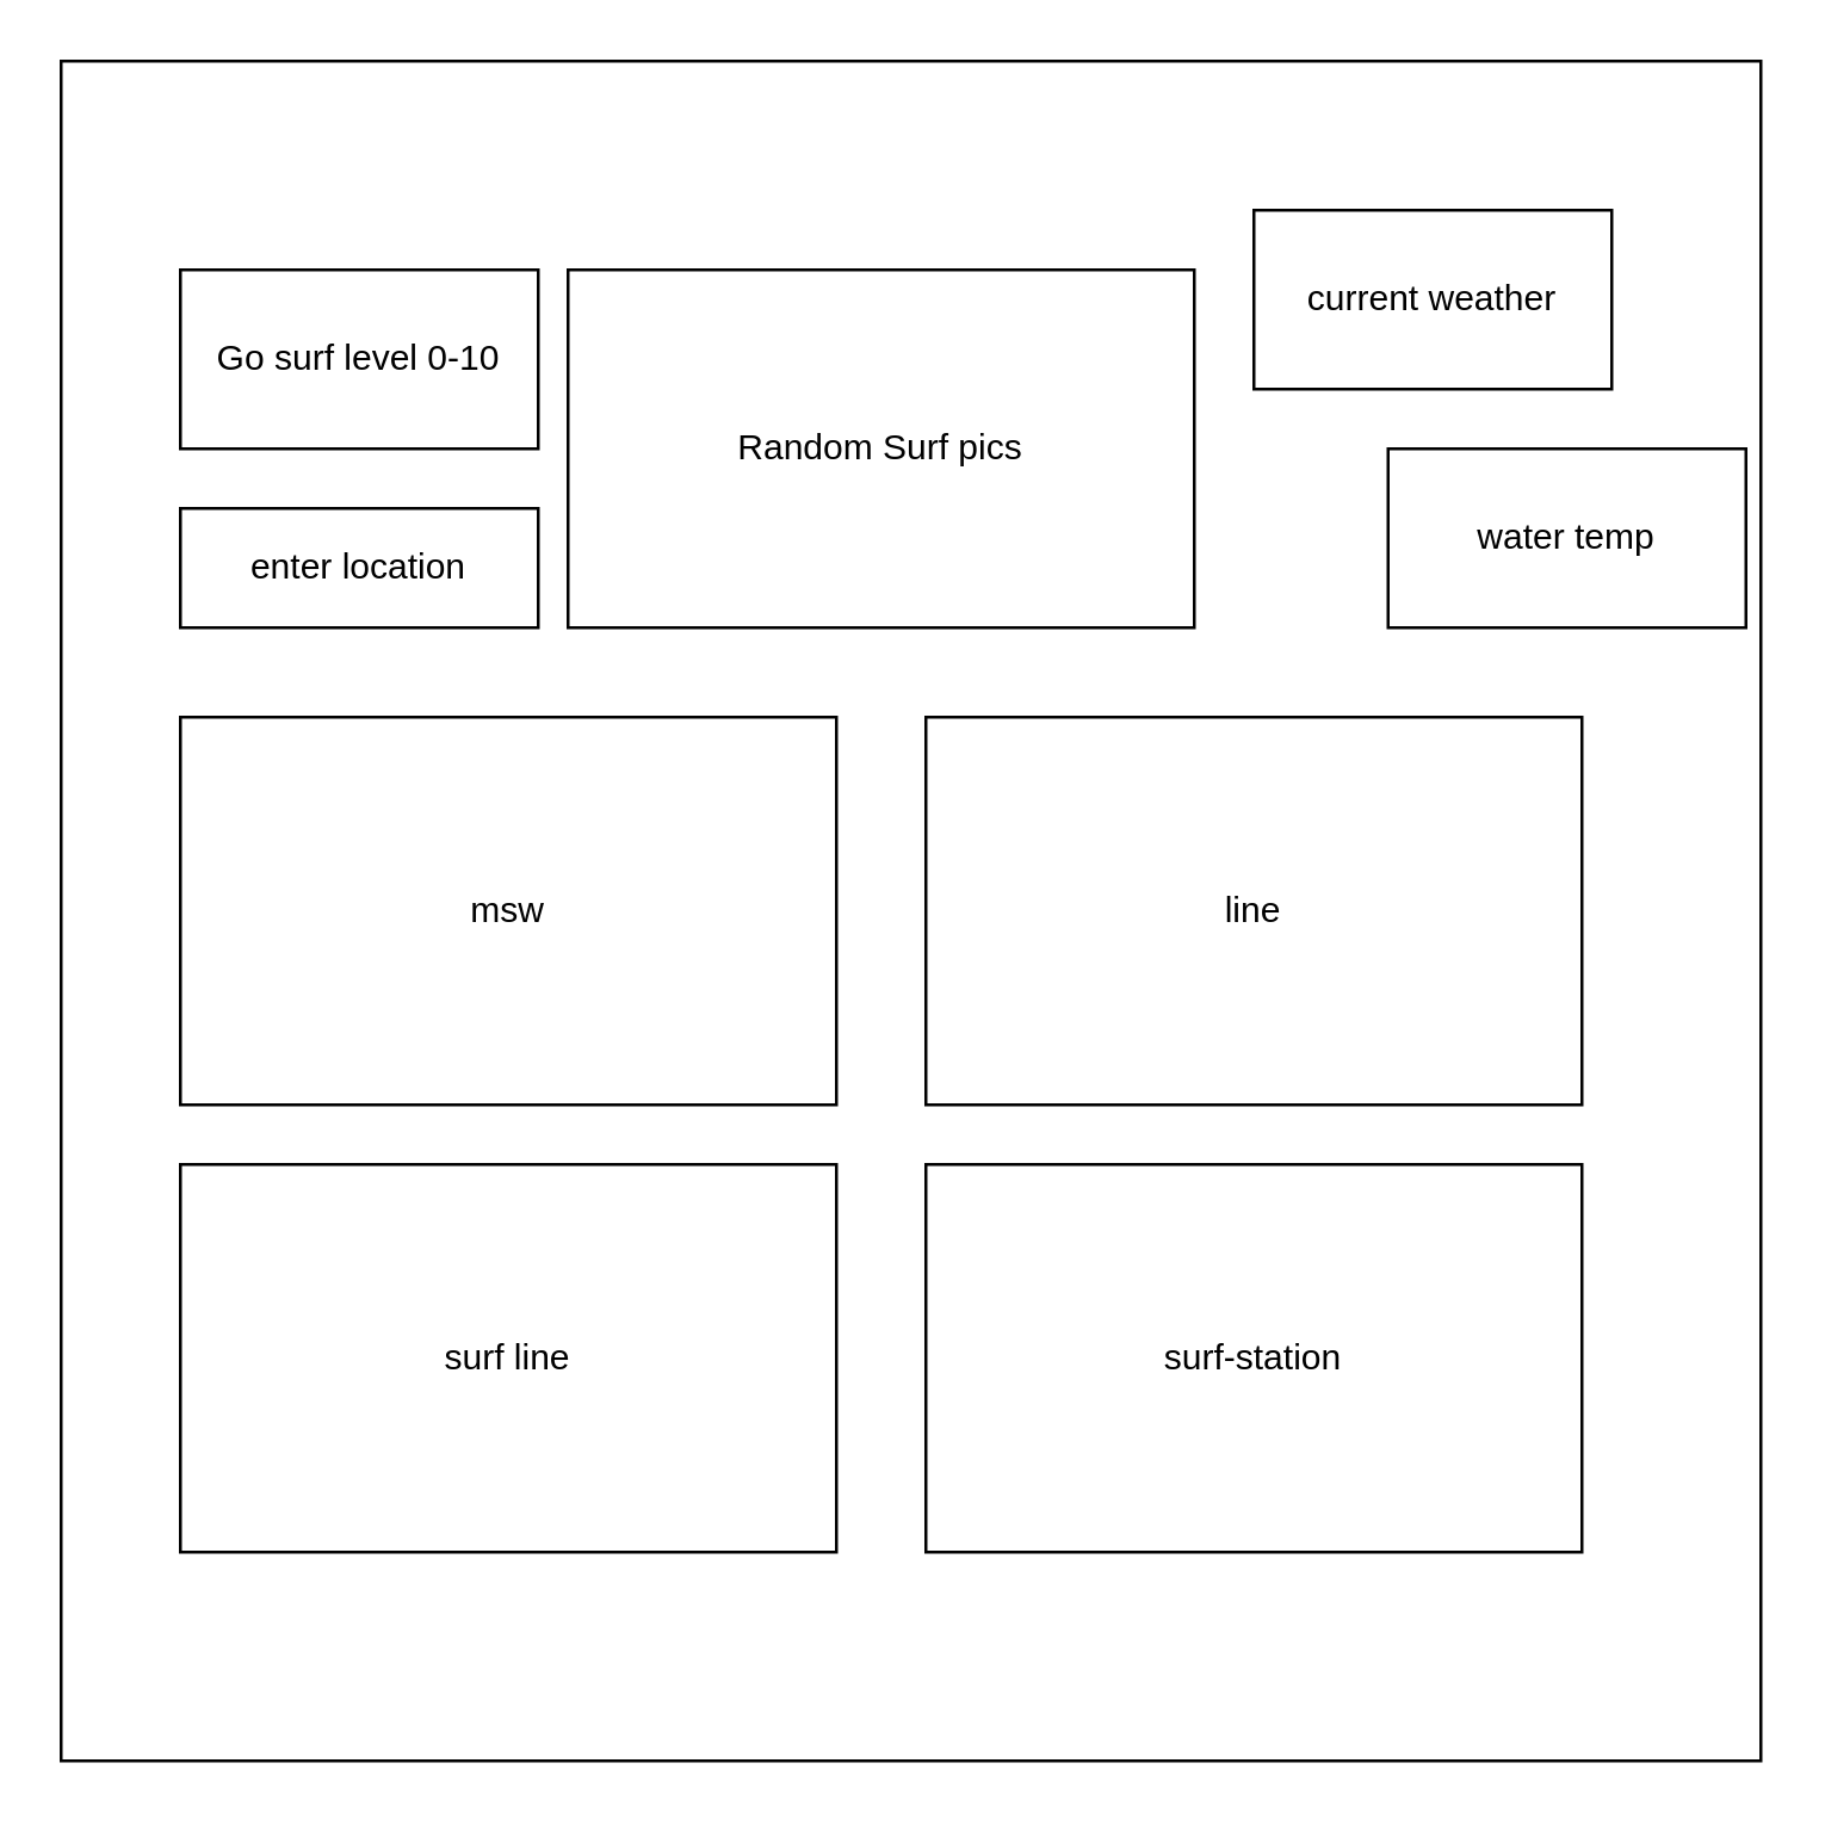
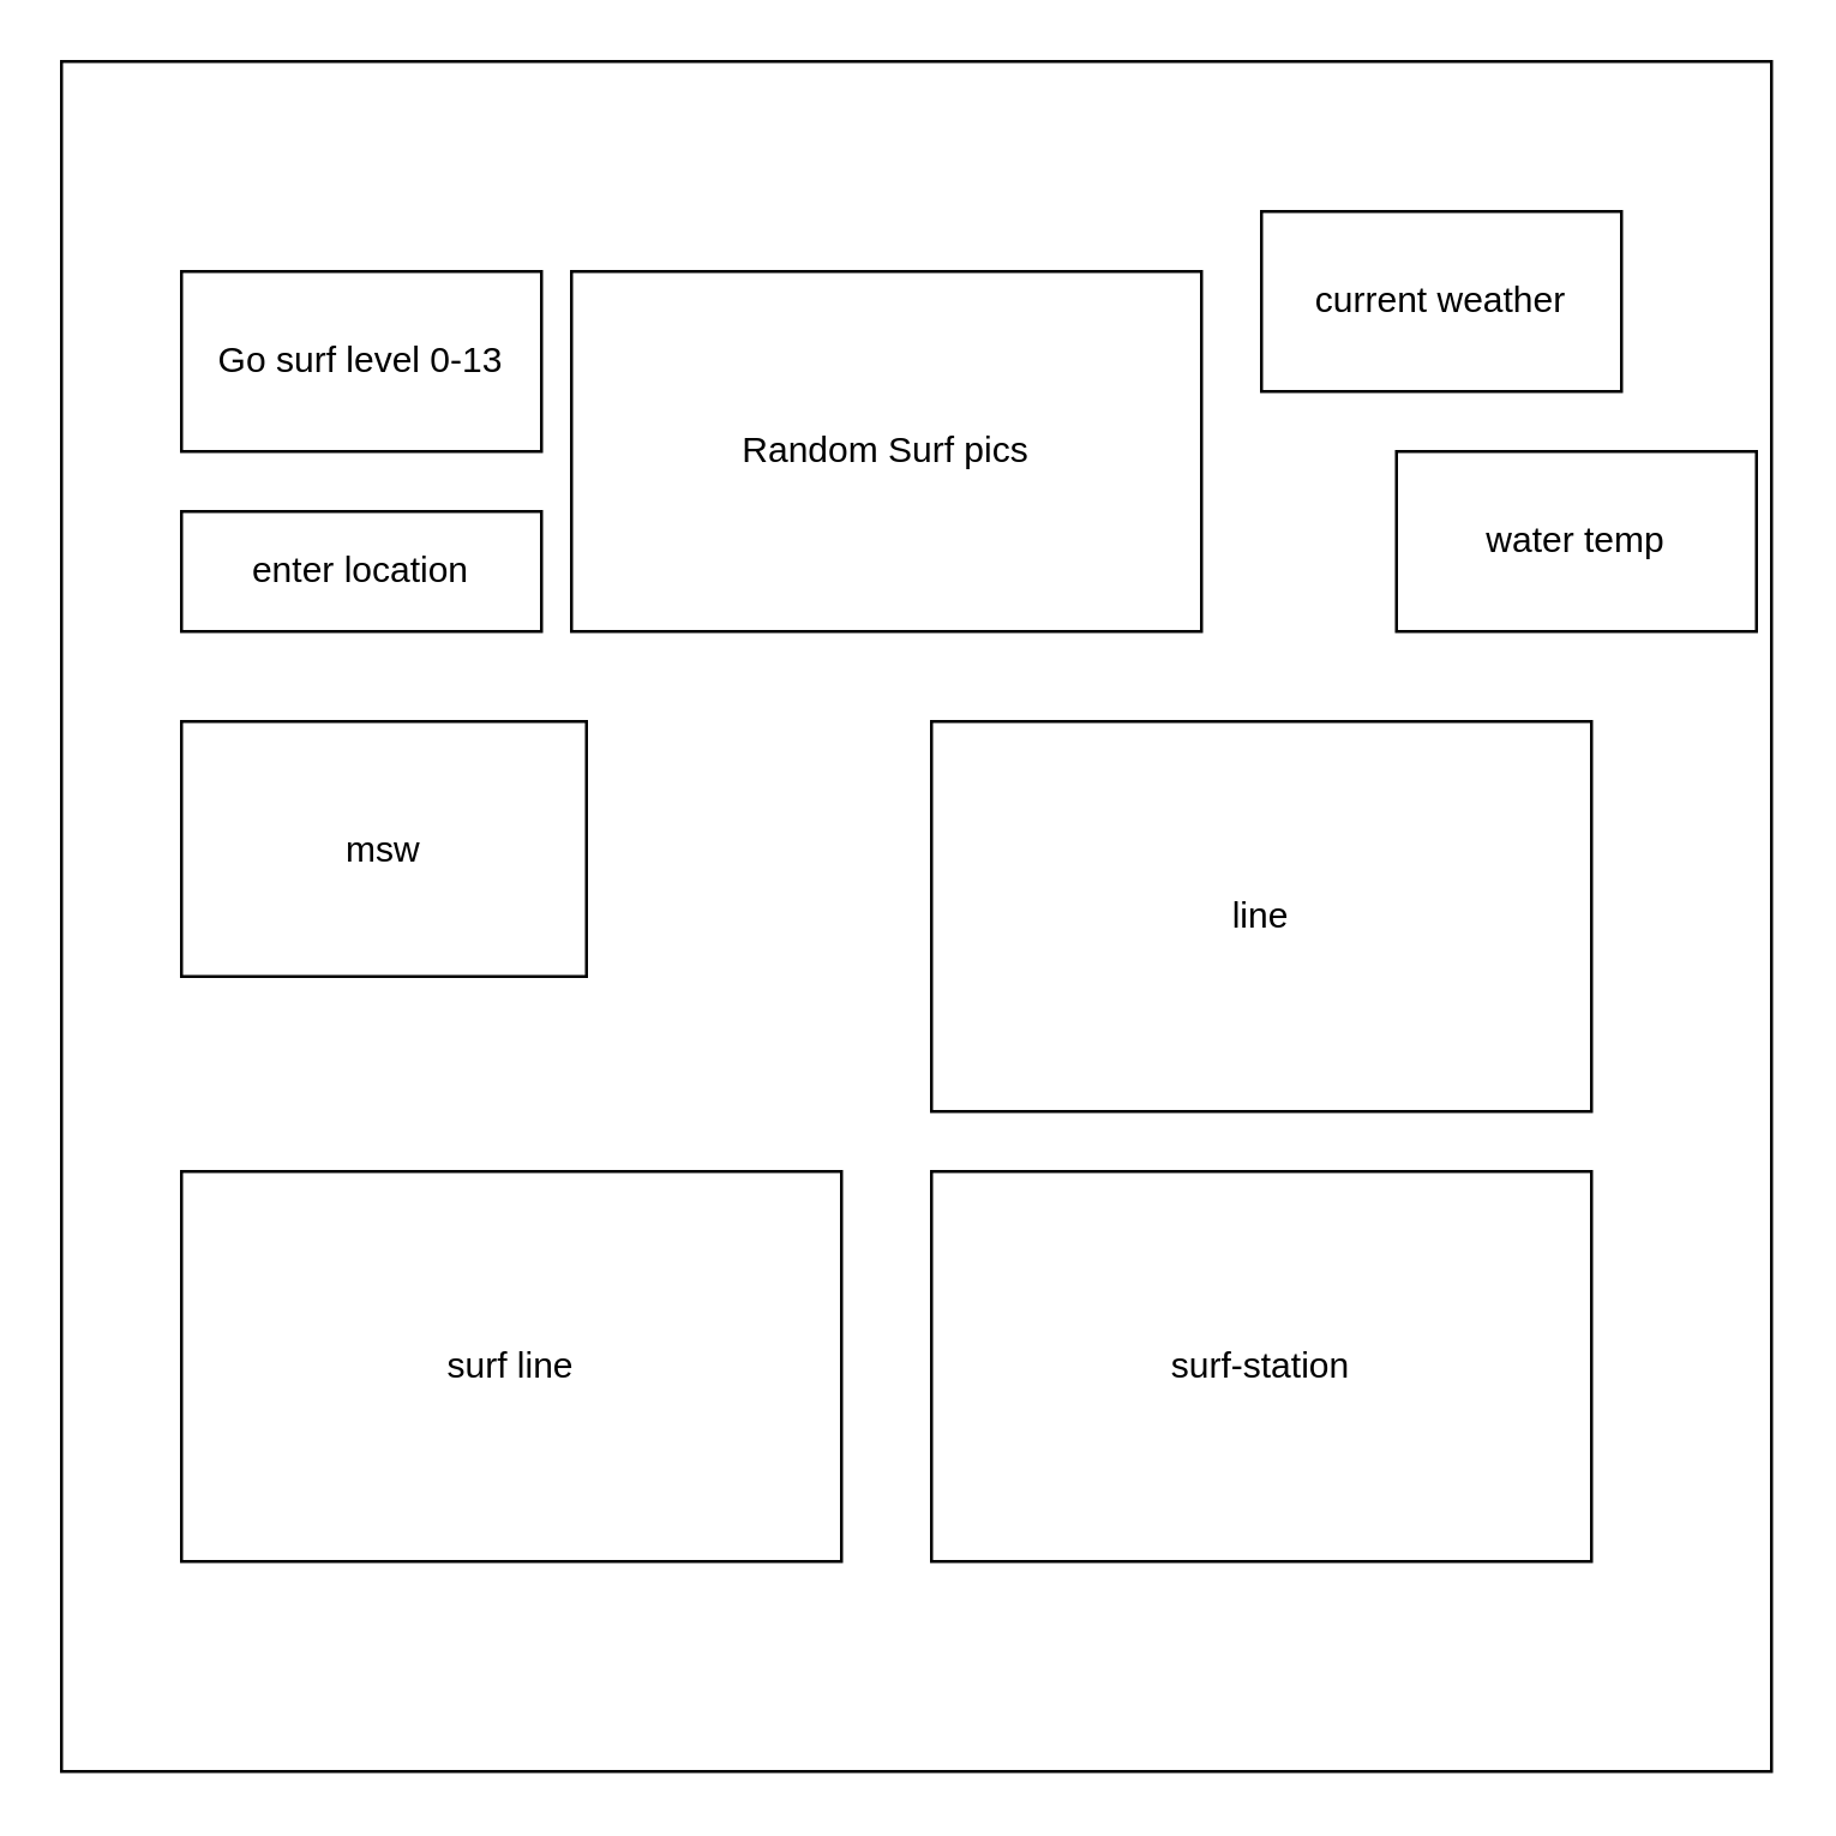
- <mxCell id="11" value="Go surf level 0-10" style="rounded=0;whiteSpace=wrap;html=1;" vertex="1" parent="1"><mxGeometry x="60" y="90" width="120" height="60" as="geometry" /></mxCell>
+ <mxCell id="11" value="Go surf level 0-13" style="rounded=0;whiteSpace=wrap;html=1;" vertex="1" parent="1"><mxGeometry x="60" y="90" width="120" height="60" as="geometry" /></mxCell>
- <mxCell id="7" value="msw" style="rounded=0;whiteSpace=wrap;html=1;" vertex="1" parent="1"><mxGeometry x="60" y="240" width="220" height="130" as="geometry" /></mxCell>
+ <mxCell id="7" value="msw" style="rounded=0;whiteSpace=wrap;html=1;" vertex="1" parent="1"><mxGeometry x="60" y="240" width="135" height="85" as="geometry" /></mxCell>
